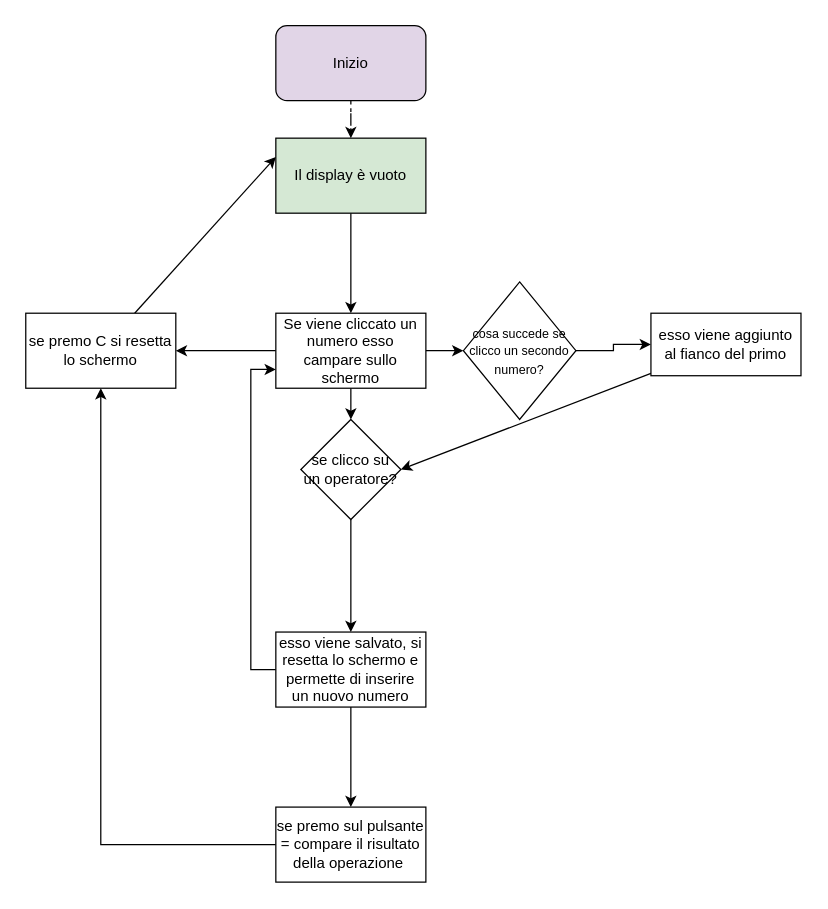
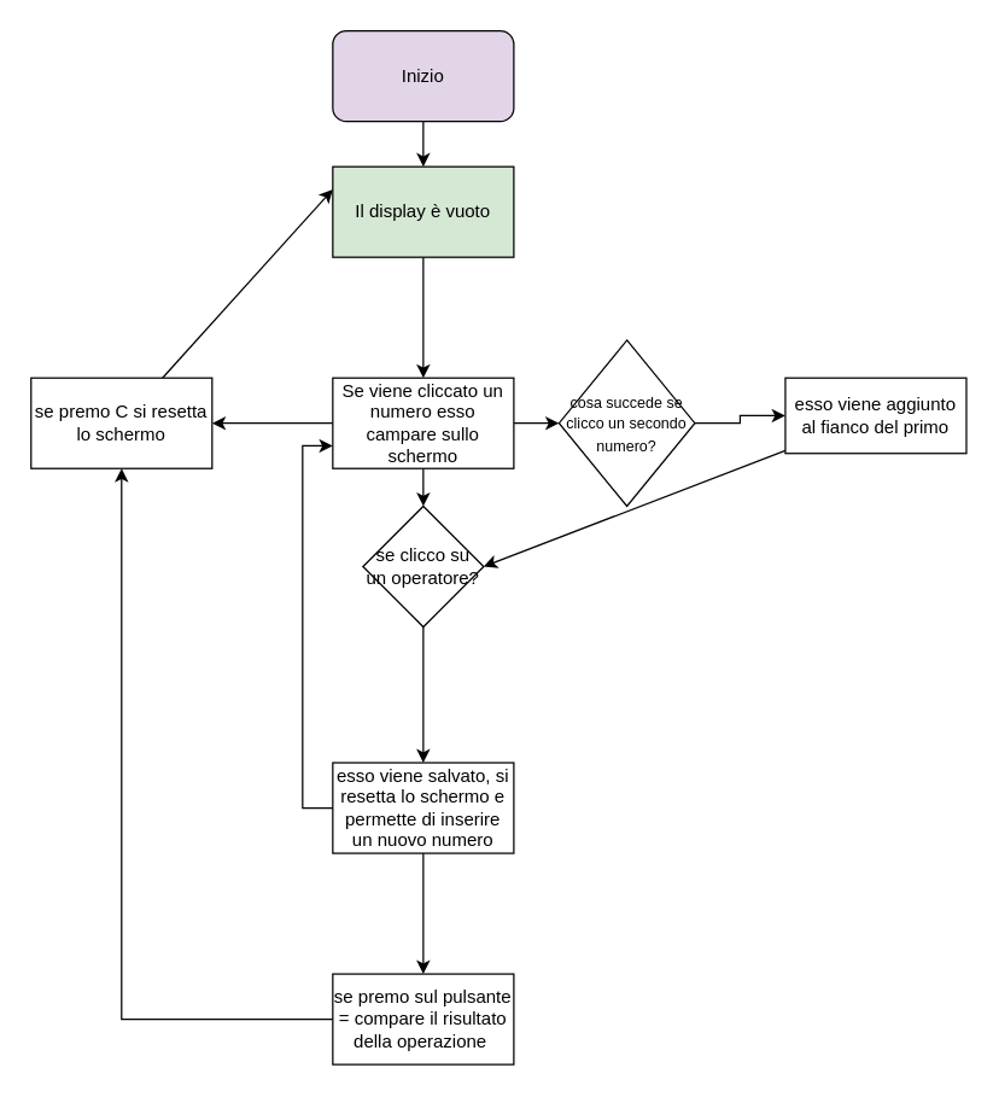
- <mxCell id="2" style="edgeStyle=orthogonalEdgeStyle;rounded=0;orthogonalLoop=1;jettySize=auto;html=1;exitX=0.5;exitY=1;exitDx=0;exitDy=0;dashed=1;" edge="1" parent="1" source="3" target="5"><mxGeometry relative="1" as="geometry" /></mxCell>
+ <mxCell id="2" style="edgeStyle=orthogonalEdgeStyle;rounded=0;orthogonalLoop=1;jettySize=auto;html=1;exitX=0.5;exitY=1;exitDx=0;exitDy=0;" edge="1" parent="1" source="3" target="5"><mxGeometry relative="1" as="geometry" /></mxCell>
